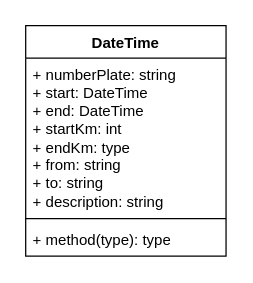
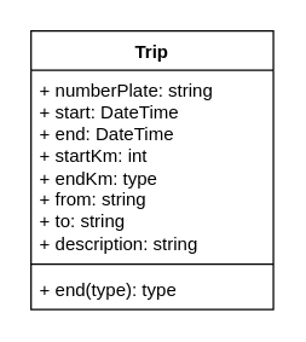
- <mxCell id="2" value="DateTime" style="swimlane;fontStyle=1;align=center;verticalAlign=top;childLayout=stackLayout;horizontal=1;startSize=26;horizontalStack=0;resizeParent=1;resizeParentMax=0;resizeLast=0;collapsible=1;marginBottom=0;whiteSpace=wrap;html=1;" vertex="1" parent="1"><mxGeometry x="20" y="20" width="160" height="184" as="geometry"><mxRectangle x="330" y="220" width="70" height="30" as="alternateBounds" /></mxGeometry></mxCell>
+ <mxCell id="2" value="Trip" style="swimlane;fontStyle=1;align=center;verticalAlign=top;childLayout=stackLayout;horizontal=1;startSize=26;horizontalStack=0;resizeParent=1;resizeParentMax=0;resizeLast=0;collapsible=1;marginBottom=0;whiteSpace=wrap;html=1;" vertex="1" parent="1"><mxGeometry x="20" y="20" width="160" height="184" as="geometry"><mxRectangle x="330" y="220" width="70" height="30" as="alternateBounds" /></mxGeometry></mxCell>
- <mxCell id="5" value="+ method(type): type" style="text;strokeColor=none;fillColor=none;align=left;verticalAlign=top;spacingLeft=4;spacingRight=4;overflow=hidden;rotatable=0;points=[[0,0.5],[1,0.5]];portConstraint=eastwest;whiteSpace=wrap;html=1;" vertex="1" parent="2"><mxGeometry y="158" width="160" height="26" as="geometry" /></mxCell>
+ <mxCell id="5" value="+ end(type): type" style="text;strokeColor=none;fillColor=none;align=left;verticalAlign=top;spacingLeft=4;spacingRight=4;overflow=hidden;rotatable=0;points=[[0,0.5],[1,0.5]];portConstraint=eastwest;whiteSpace=wrap;html=1;" vertex="1" parent="2"><mxGeometry y="158" width="160" height="26" as="geometry" /></mxCell>
